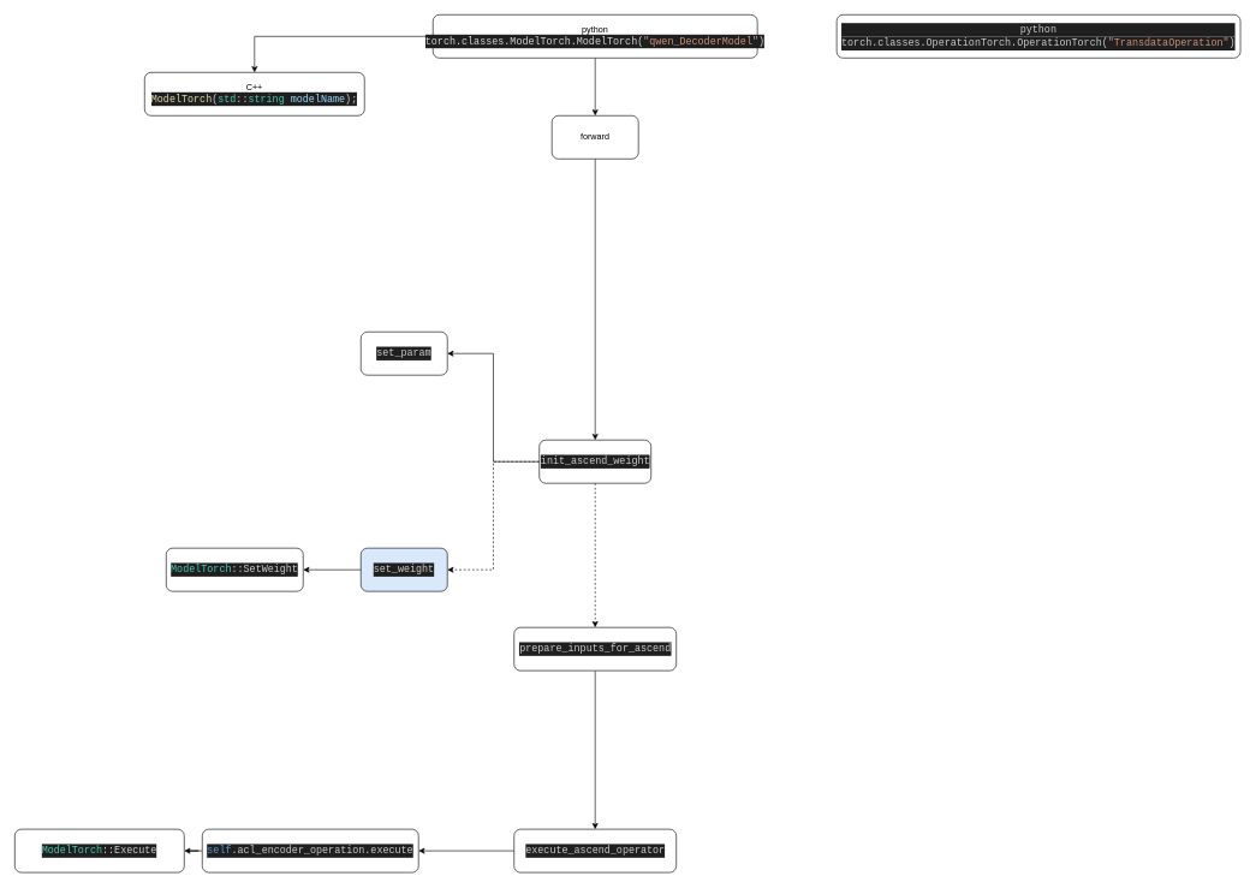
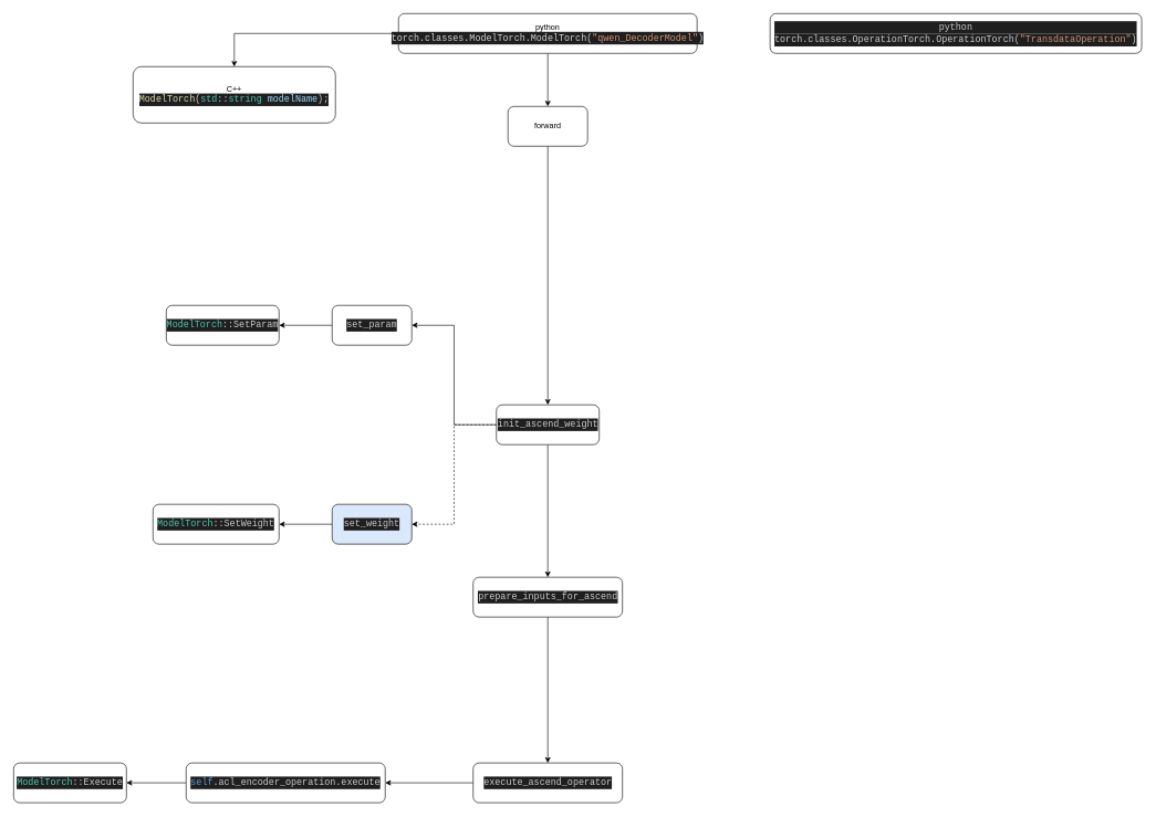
- <mxCell id="5" value="C++&lt;div&gt;&lt;div style=&quot;color: rgb(204, 204, 204); background-color: rgb(31, 31, 31); font-family: Consolas, &amp;quot;Courier New&amp;quot;, monospace; font-size: 14px; line-height: 19px; white-space: pre;&quot;&gt;&lt;span style=&quot;color: #dcdcaa;&quot;&gt;ModelTorch&lt;/span&gt;(&lt;span style=&quot;color: #4ec9b0;&quot;&gt;std&lt;/span&gt;::&lt;span style=&quot;color: #4ec9b0;&quot;&gt;string&lt;/span&gt; &lt;span style=&quot;color: #9cdcfe;&quot;&gt;modelName&lt;/span&gt;);&lt;/div&gt;&lt;/div&gt;" style="whiteSpace=wrap;html=1;rounded=1;" parent="1" vertex="1"><mxGeometry x="200" y="100" width="305" height="60" as="geometry" /></mxCell>
+ <mxCell id="5" value="C++&lt;div&gt;&lt;div style=&quot;color: rgb(204, 204, 204); background-color: rgb(31, 31, 31); font-family: Consolas, &amp;quot;Courier New&amp;quot;, monospace; font-size: 14px; line-height: 19px; white-space: pre;&quot;&gt;&lt;span style=&quot;color: #dcdcaa;&quot;&gt;ModelTorch&lt;/span&gt;(&lt;span style=&quot;color: #4ec9b0;&quot;&gt;std&lt;/span&gt;::&lt;span style=&quot;color: #4ec9b0;&quot;&gt;string&lt;/span&gt; &lt;span style=&quot;color: #9cdcfe;&quot;&gt;modelName&lt;/span&gt;);&lt;/div&gt;&lt;/div&gt;" style="whiteSpace=wrap;html=1;rounded=1;" parent="1" vertex="1"><mxGeometry x="200" y="100" width="305" height="85" as="geometry" /></mxCell>
+ <mxCell id="21" value="&lt;div style=&quot;color: rgb(204, 204, 204); background-color: rgb(31, 31, 31); font-family: Consolas, &amp;quot;Courier New&amp;quot;, monospace; font-size: 14px; line-height: 19px; white-space: pre;&quot;&gt;&lt;span style=&quot;color: #4ec9b0;&quot;&gt;ModelTorch&lt;/span&gt;::SetParam&lt;/div&gt;" style="whiteSpace=wrap;html=1;rounded=1;" parent="1" vertex="1"><mxGeometry x="250" y="460" width="170" height="60" as="geometry" /></mxCell>
+ <mxCell id="17" value="" style="edgeStyle=orthogonalEdgeStyle;rounded=0;orthogonalLoop=1;jettySize=auto;html=1;" parent="1" source="18" target="21" edge="1"><mxGeometry relative="1" as="geometry" /></mxCell>
- <mxCell id="9" value="" style="edgeStyle=orthogonalEdgeStyle;rounded=0;orthogonalLoop=1;jettySize=auto;html=1;dashed=1;" parent="1" source="12" target="14" edge="1"><mxGeometry relative="1" as="geometry" /></mxCell>
+ <mxCell id="9" value="" style="edgeStyle=orthogonalEdgeStyle;rounded=0;orthogonalLoop=1;jettySize=auto;html=1;" parent="1" source="12" target="14" edge="1"><mxGeometry relative="1" as="geometry" /></mxCell>
- <mxCell id="25" value="&lt;div style=&quot;color: rgb(204, 204, 204); background-color: rgb(31, 31, 31); font-family: Consolas, &amp;quot;Courier New&amp;quot;, monospace; font-size: 14px; line-height: 19px; white-space: pre;&quot;&gt;&lt;span style=&quot;color: #4ec9b0;&quot;&gt;ModelTorch&lt;/span&gt;::Execute&lt;/div&gt;" style="whiteSpace=wrap;html=1;rounded=1;" parent="1" vertex="1"><mxGeometry x="20" y="1150" width="235" height="60" as="geometry" /></mxCell>
+ <mxCell id="25" value="&lt;div style=&quot;color: rgb(204, 204, 204); background-color: rgb(31, 31, 31); font-family: Consolas, &amp;quot;Courier New&amp;quot;, monospace; font-size: 14px; line-height: 19px; white-space: pre;&quot;&gt;&lt;span style=&quot;color: #4ec9b0;&quot;&gt;ModelTorch&lt;/span&gt;::Execute&lt;/div&gt;" style="whiteSpace=wrap;html=1;rounded=1;" parent="1" vertex="1"><mxGeometry x="20" y="1150" width="170" height="60" as="geometry" /></mxCell>
